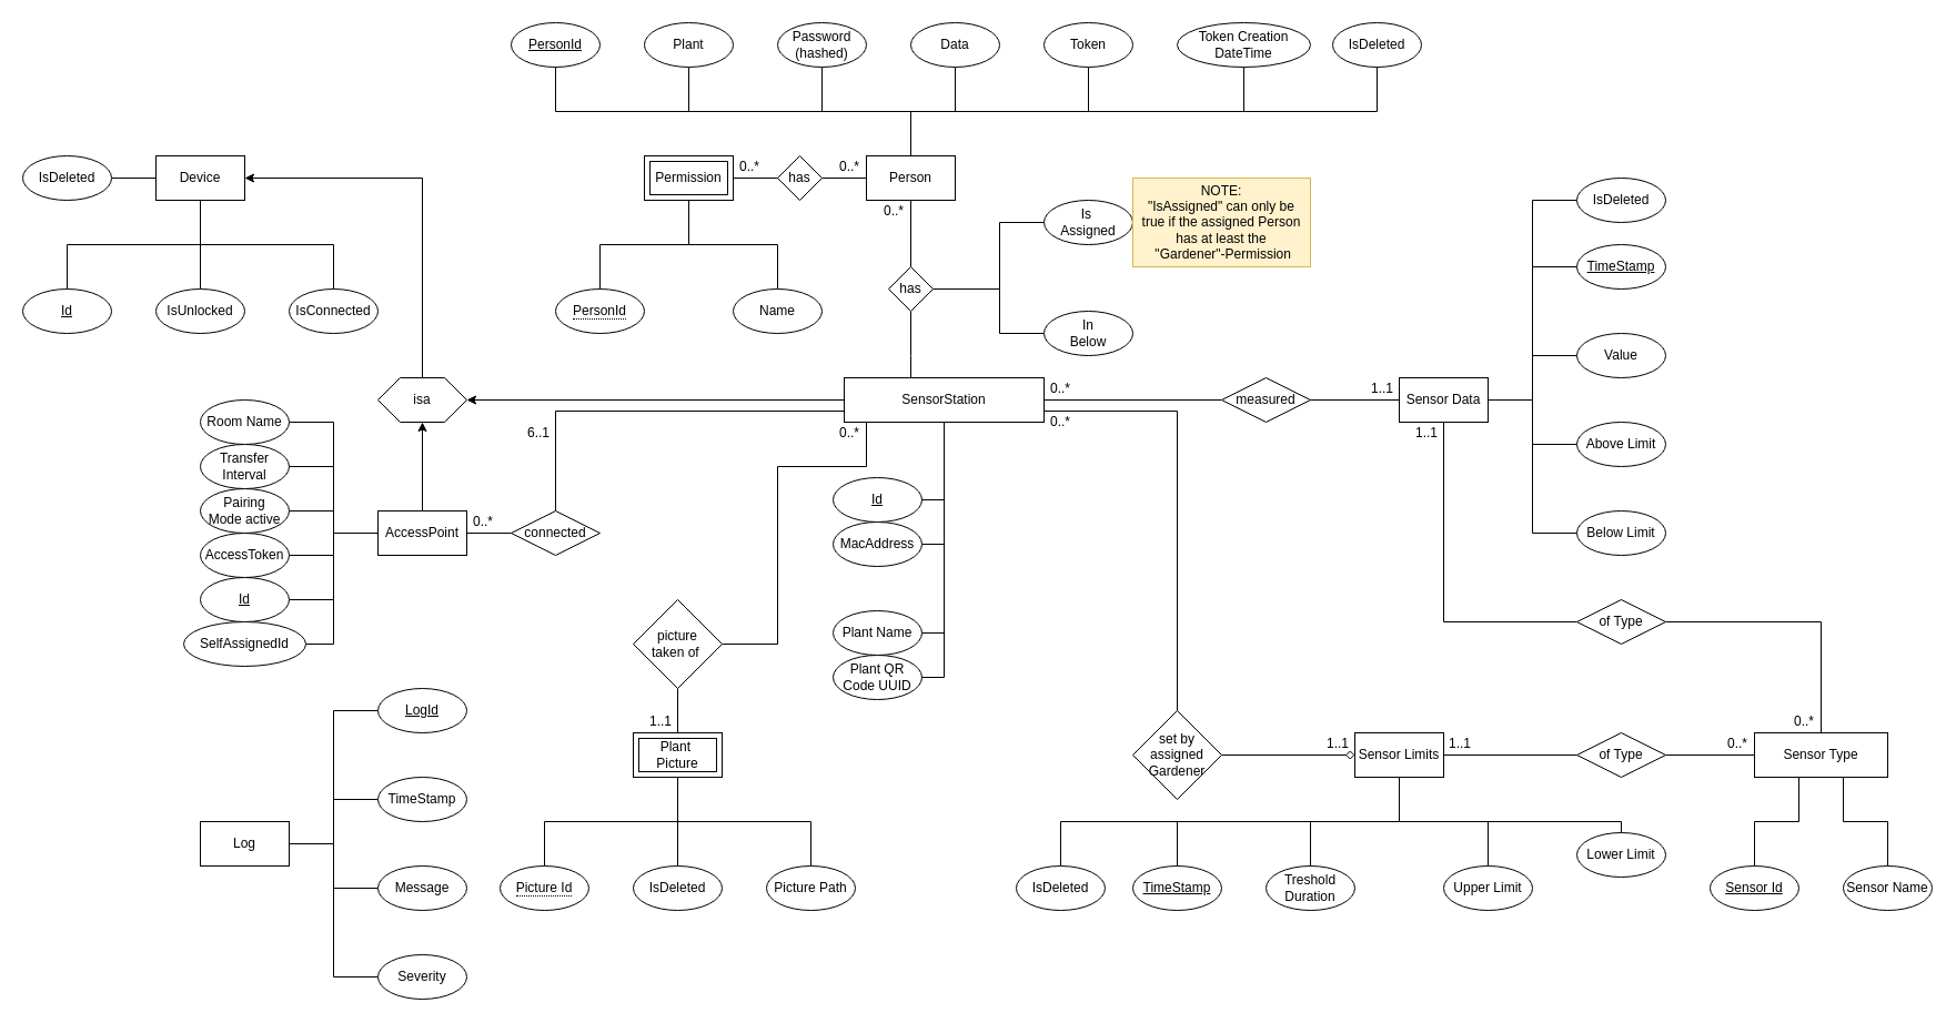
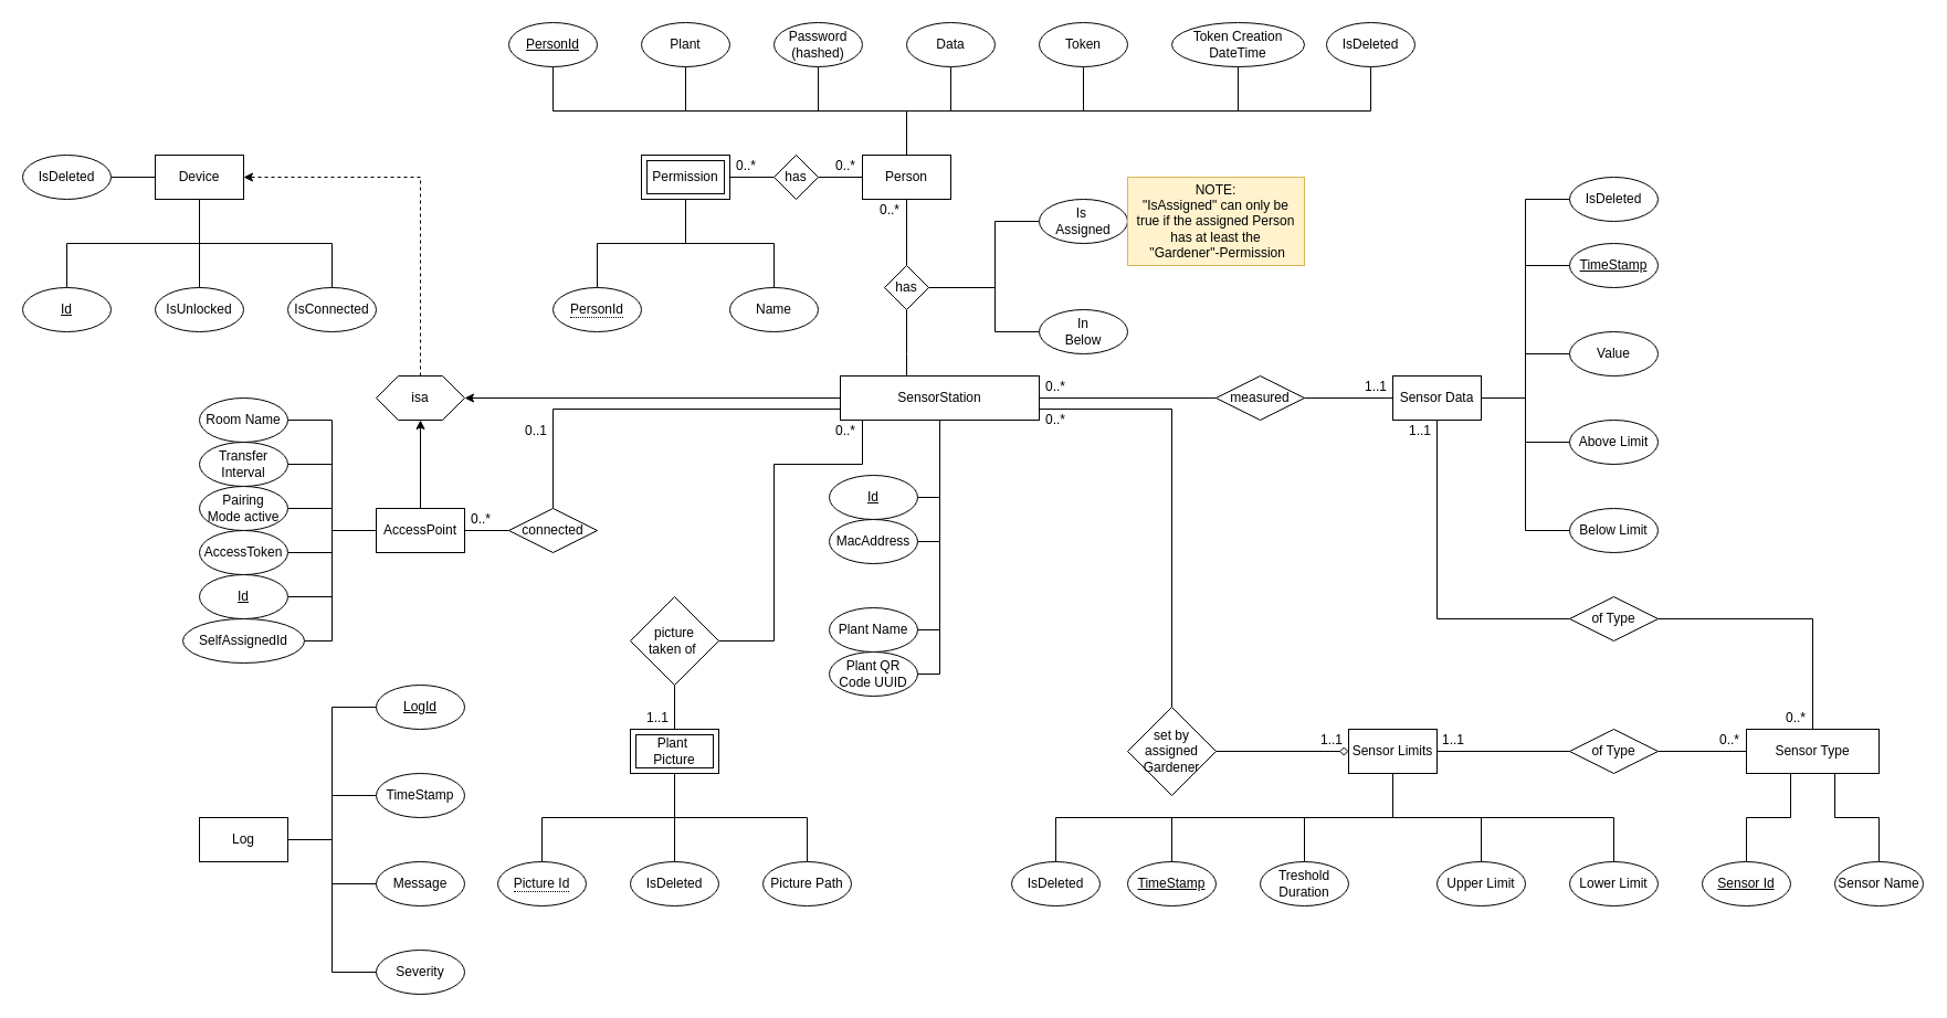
- <mxCell id="67" style="edgeStyle=orthogonalEdgeStyle;rounded=0;orthogonalLoop=1;jettySize=auto;html=1;" parent="1" source="68" target="64" edge="1"><mxGeometry relative="1" as="geometry"><Array as="points"><mxPoint x="380" y="160" /></Array></mxGeometry></mxCell>
+ <mxCell id="67" style="edgeStyle=orthogonalEdgeStyle;rounded=0;orthogonalLoop=1;jettySize=auto;html=1;dashed=1;" parent="1" source="68" target="64" edge="1"><mxGeometry relative="1" as="geometry"><Array as="points"><mxPoint x="380" y="160" /></Array></mxGeometry></mxCell>
- <mxCell id="71" value="6..1" style="text;html=1;strokeColor=none;fillColor=none;align=center;verticalAlign=middle;whiteSpace=wrap;rounded=0;" parent="1" vertex="1"><mxGeometry x="470" y="380" width="30" height="20" as="geometry" /></mxCell>
+ <mxCell id="71" value="0..1" style="text;html=1;strokeColor=none;fillColor=none;align=center;verticalAlign=middle;whiteSpace=wrap;rounded=0;" parent="1" vertex="1"><mxGeometry x="470" y="380" width="30" height="20" as="geometry" /></mxCell>
- <mxCell id="106" value="Lower Limit" style="ellipse;whiteSpace=wrap;html=1;align=center;" parent="1" vertex="1"><mxGeometry x="1420" y="750" width="80" height="40" as="geometry" /></mxCell>
+ <mxCell id="106" value="Lower Limit" style="ellipse;whiteSpace=wrap;html=1;align=center;" parent="1" vertex="1"><mxGeometry x="1420" y="780" width="80" height="40" as="geometry" /></mxCell>
